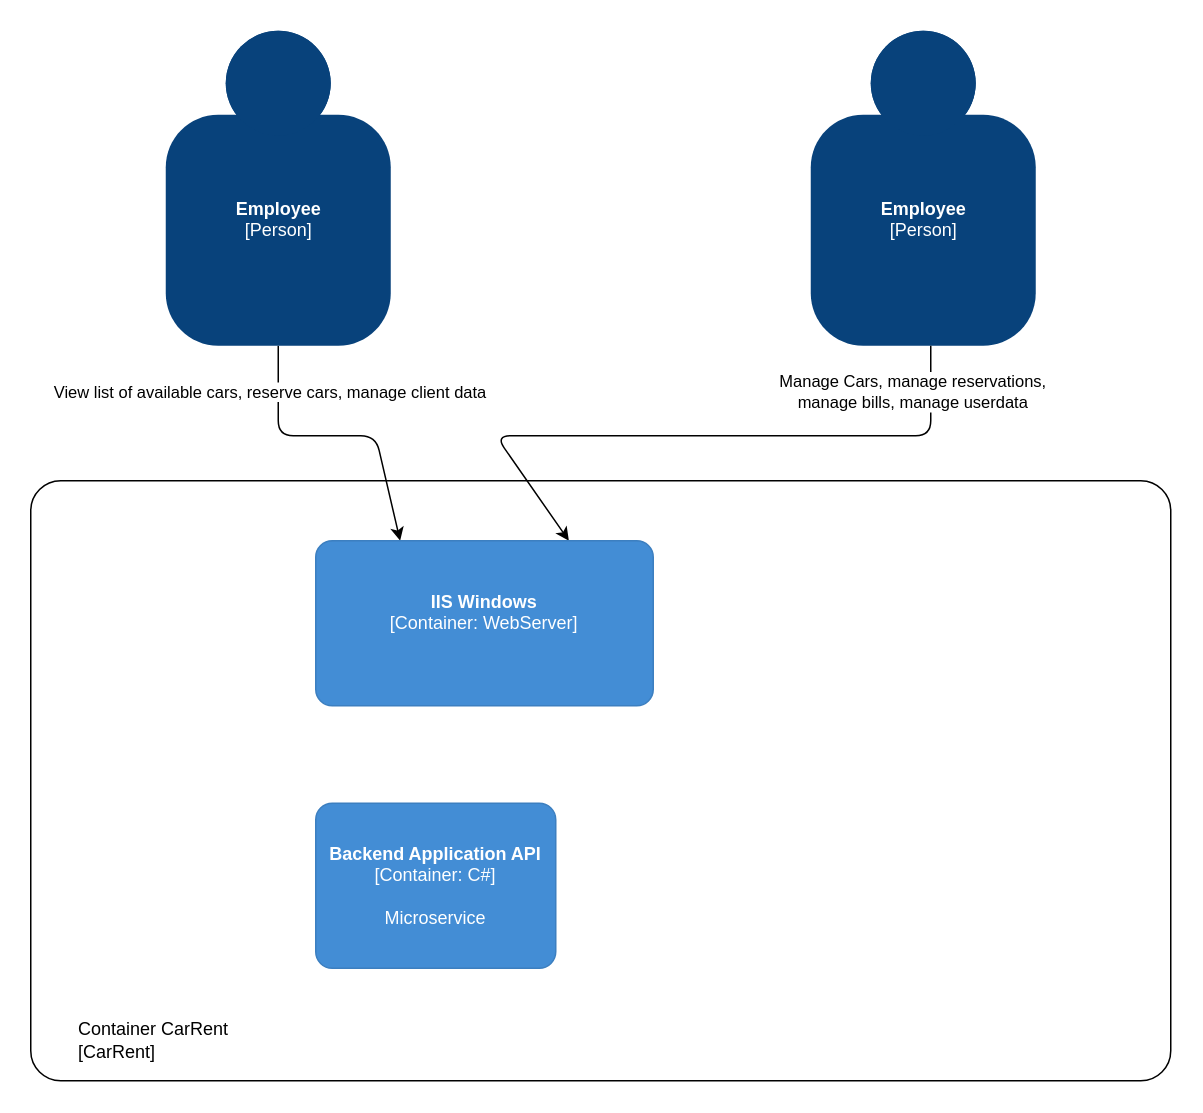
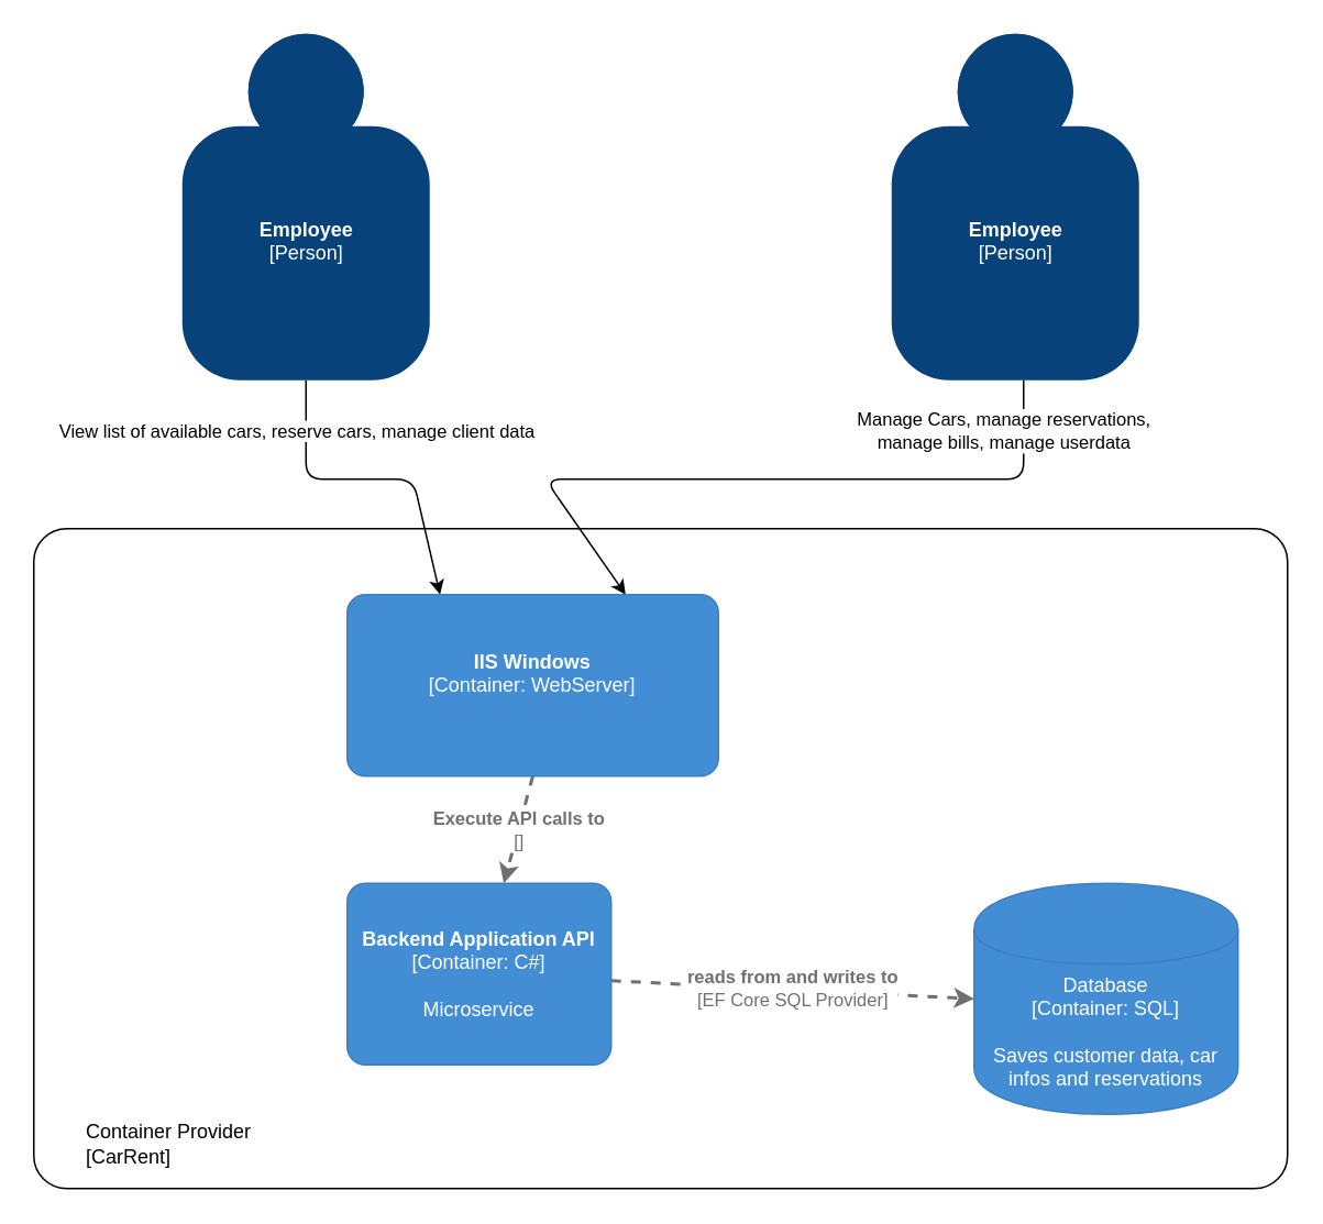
+ <mxCell id="9" value="&lt;div style=&quot;text-align: left&quot;&gt;&lt;div style=&quot;text-align: center&quot;&gt;&lt;b&gt;Execute API calls to&lt;/b&gt;&lt;/div&gt;&lt;div style=&quot;text-align: center&quot;&gt;[]&lt;/div&gt;&lt;/div&gt;" style="edgeStyle=none;rounded=0;html=1;jettySize=auto;orthogonalLoop=1;strokeColor=#707070;strokeWidth=2;fontColor=#707070;jumpStyle=none;dashed=1;metaEdit=1;metaData={&quot;c4Type&quot;:{&quot;editable&quot;:false}};exitX=0.5;exitY=1;exitDx=0;exitDy=0;exitPerimeter=0;" parent="1" source="8" target="10" edge="1"><mxGeometry width="160" relative="1" as="geometry"><mxPoint x="340" y="580" as="sourcePoint" /><mxPoint x="460" y="520" as="targetPoint" /></mxGeometry></mxCell>
+ <mxCell id="13" value="&lt;div style=&quot;text-align: left&quot;&gt;&lt;div style=&quot;text-align: center&quot;&gt;&lt;b&gt;reads from and writes to&lt;/b&gt;&lt;/div&gt;&lt;div style=&quot;text-align: center&quot;&gt;[EF Core SQL Provider]&lt;/div&gt;&lt;/div&gt;" style="edgeStyle=none;rounded=0;html=1;jettySize=auto;orthogonalLoop=1;strokeColor=#707070;strokeWidth=2;fontColor=#707070;jumpStyle=none;dashed=1;metaEdit=1;metaData={&quot;c4Type&quot;:{&quot;editable&quot;:false}};entryX=0;entryY=0.5;entryDx=0;entryDy=0;entryPerimeter=0;" parent="1" source="10" target="12" edge="1"><mxGeometry width="160" relative="1" as="geometry"><mxPoint x="490" y="605" as="sourcePoint" /><mxPoint x="570" y="605" as="targetPoint" /></mxGeometry></mxCell>
+ <mxCell id="12" value="Database&lt;div&gt;[Container:&amp;nbsp;SQL]&lt;/div&gt;&lt;br&gt;&lt;div&gt;Saves customer data, car infos and reservations&lt;/div&gt;" style="shape=cylinder;whiteSpace=wrap;html=1;boundedLbl=1;rounded=0;labelBackgroundColor=none;fillColor=#438DD5;fontSize=12;fontColor=#ffffff;align=center;strokeColor=#3C7FC0;metaEdit=1;points=[[0.5,0,0],[1,0.25,0],[1,0.5,0],[1,0.75,0],[0.5,1,0],[0,0.75,0],[0,0.5,0],[0,0.25,0]];metaData={&quot;c4Type&quot;:{&quot;editable&quot;:false}};" parent="1" vertex="1"><mxGeometry x="590" y="535" width="160" height="140" as="geometry" /></mxCell>
- <mxCell id="2" value="&lt;div style=&quot;&quot;&gt;Container CarRent&lt;/div&gt;&lt;div style=&quot;&quot;&gt;[CarRent]&lt;/div&gt;" style="rounded=1;whiteSpace=wrap;html=1;labelBackgroundColor=none;fillColor=#ffffff;fontColor=#000000;align=left;arcSize=5;strokeColor=#000000;verticalAlign=bottom;metaEdit=1;metaData={&quot;c4Type&quot;:{&quot;editable&quot;:false}};points=[[0.25,0,0],[0.5,0,0],[0.75,0,0],[1,0.25,0],[1,0.5,0],[1,0.75,0],[0.75,1,0],[0.5,1,0],[0.25,1,0],[0,0.75,0],[0,0.5,0],[0,0.25,0]];spacingTop=0;spacingLeft=30;spacingBottom=10;" parent="1" vertex="1"><mxGeometry x="20" y="320" width="760" height="400" as="geometry" /></mxCell>
+ <mxCell id="2" value="&lt;div style=&quot;&quot;&gt;Container Provider&lt;/div&gt;&lt;div style=&quot;&quot;&gt;[CarRent]&lt;/div&gt;" style="rounded=1;whiteSpace=wrap;html=1;labelBackgroundColor=none;fillColor=#ffffff;fontColor=#000000;align=left;arcSize=5;strokeColor=#000000;verticalAlign=bottom;metaEdit=1;metaData={&quot;c4Type&quot;:{&quot;editable&quot;:false}};points=[[0.25,0,0],[0.5,0,0],[0.75,0,0],[1,0.25,0],[1,0.5,0],[1,0.75,0],[0.75,1,0],[0.5,1,0],[0.25,1,0],[0,0.75,0],[0,0.5,0],[0,0.25,0]];spacingTop=0;spacingLeft=30;spacingBottom=10;" parent="1" vertex="1"><mxGeometry x="20" y="320" width="760" height="400" as="geometry" /></mxCell>
